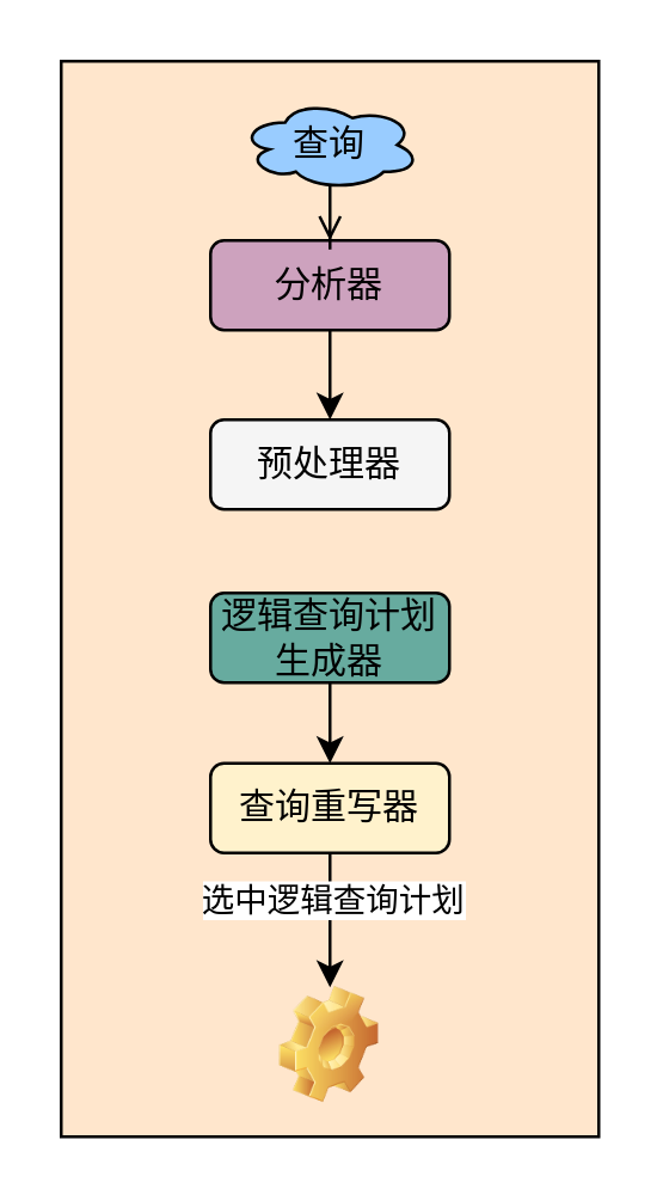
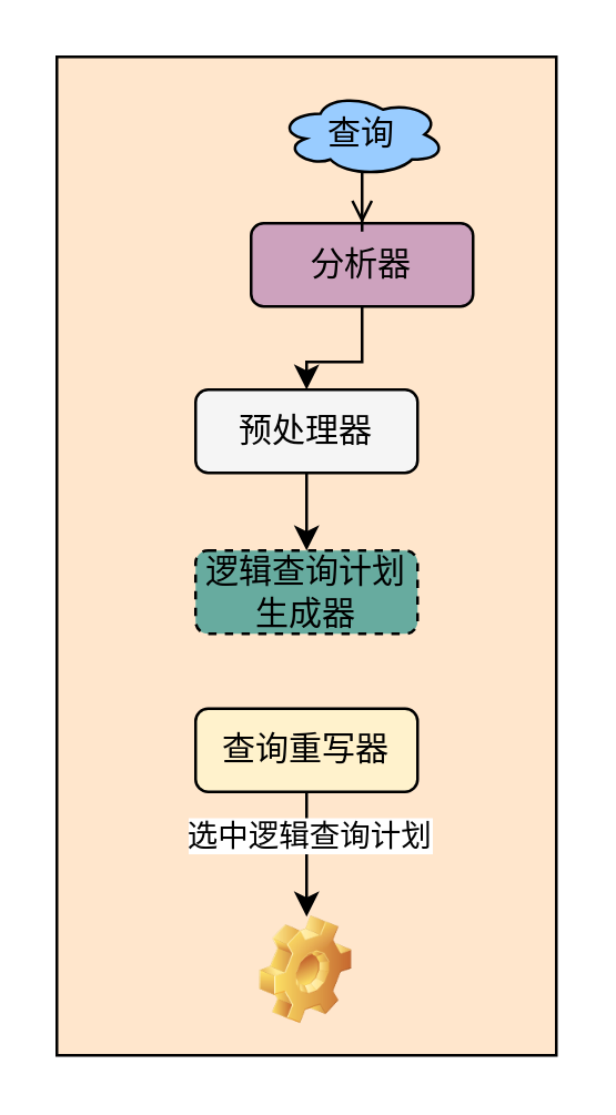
- <mxCell id="13" value="查询" style="ellipse;shape=cloud;whiteSpace=wrap;html=1;fillColor=#99CCFF;" vertex="1" parent="1"><mxGeometry x="80" y="33" width="60" height="30" as="geometry" /></mxCell>
+ <mxCell id="13" value="查询" style="ellipse;shape=cloud;whiteSpace=wrap;html=1;fillColor=#99CCFF;" vertex="1" parent="1"><mxGeometry x="100" y="33" width="60" height="30" as="geometry" /></mxCell>
- <mxCell id="4" value="分析器" style="rounded=1;whiteSpace=wrap;html=1;fillColor=#CDA2BE;" vertex="1" parent="1"><mxGeometry x="70" y="80" width="80" height="30" as="geometry" /></mxCell>
+ <mxCell id="4" value="分析器" style="rounded=1;whiteSpace=wrap;html=1;fillColor=#CDA2BE;" vertex="1" parent="1"><mxGeometry x="90" y="80" width="80" height="30" as="geometry" /></mxCell>
+ <mxCell id="5" value="" style="edgeStyle=orthogonalEdgeStyle;rounded=0;orthogonalLoop=1;jettySize=auto;html=1;" edge="1" parent="1" source="6" target="8"><mxGeometry relative="1" as="geometry" /></mxCell>
- <mxCell id="8" value="逻辑查询计划生成器" style="rounded=1;whiteSpace=wrap;html=1;fillColor=#67AB9F;" vertex="1" parent="1"><mxGeometry x="70" y="198" width="80" height="30" as="geometry" /></mxCell>
+ <mxCell id="8" value="逻辑查询计划生成器" style="rounded=1;whiteSpace=wrap;html=1;fillColor=#67AB9F;dashed=1;" vertex="1" parent="1"><mxGeometry x="70" y="198" width="80" height="30" as="geometry" /></mxCell>
- <mxCell id="7" value="" style="edgeStyle=orthogonalEdgeStyle;rounded=0;orthogonalLoop=1;jettySize=auto;html=1;" edge="1" parent="1" source="8" target="11"><mxGeometry relative="1" as="geometry" /></mxCell>
